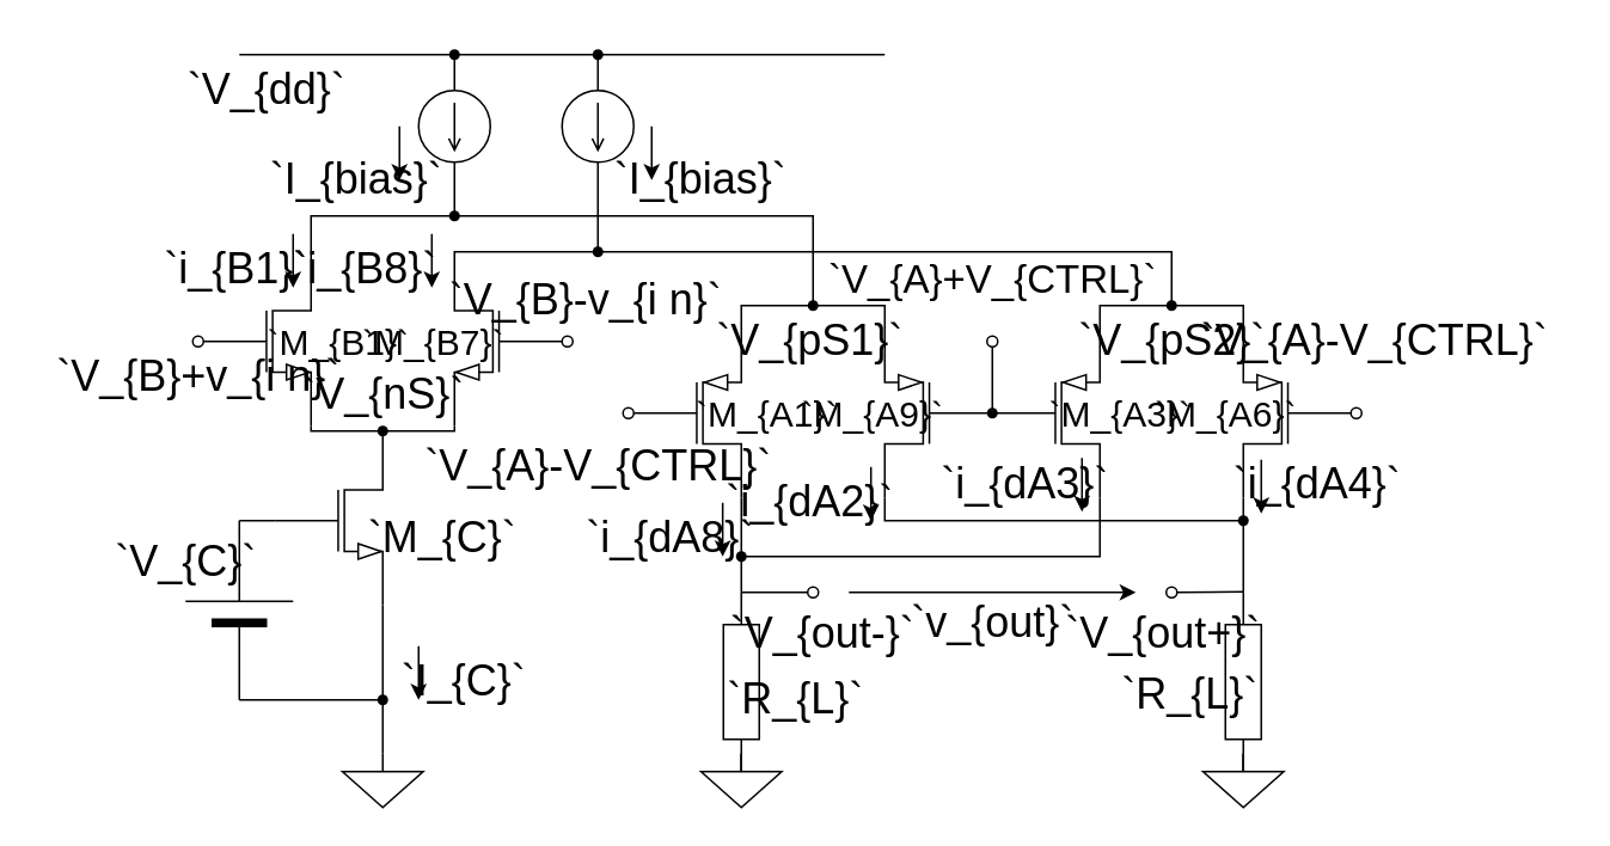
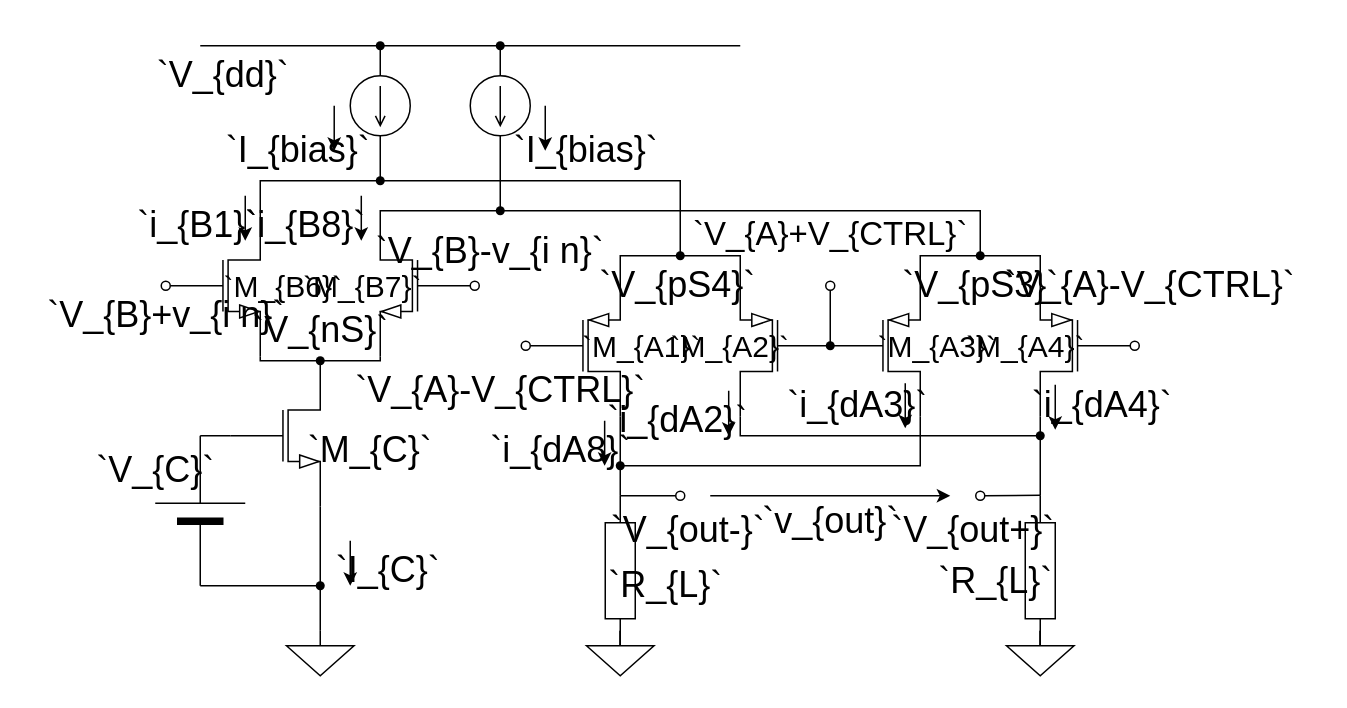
- <mxCell id="71" value="&lt;span style=&quot;font-size: 20px;&quot;&gt;`M_{B1}`&lt;/span&gt;" style="text;html=1;align=center;verticalAlign=middle;resizable=0;points=[];autosize=1;strokeColor=none;fillColor=none;fontSize=20;fontFamily=Helvetica;fontColor=default;" parent="1" vertex="1"><mxGeometry x="138" y="170" width="100" height="40" as="geometry" /></mxCell>
+ <mxCell id="71" value="&lt;span style=&quot;font-size: 20px;&quot;&gt;`M_{B6}`&lt;/span&gt;" style="text;html=1;align=center;verticalAlign=middle;resizable=0;points=[];autosize=1;strokeColor=none;fillColor=none;fontSize=20;fontFamily=Helvetica;fontColor=default;" parent="1" vertex="1"><mxGeometry x="138" y="170" width="100" height="40" as="geometry" /></mxCell>
- <mxCell id="91" value="&lt;span style=&quot;font-size: 24px;&quot;&gt;`V_{pS1}`&lt;/span&gt;" style="text;html=1;align=center;verticalAlign=middle;resizable=0;points=[];autosize=1;strokeColor=none;fillColor=none;fontSize=11;fontFamily=Helvetica;fontColor=default;" parent="1" vertex="1"><mxGeometry x="385.5" y="170" width="130" height="40" as="geometry" /></mxCell>
+ <mxCell id="91" value="&lt;span style=&quot;font-size: 24px;&quot;&gt;`V_{pS4}`&lt;/span&gt;" style="text;html=1;align=center;verticalAlign=middle;resizable=0;points=[];autosize=1;strokeColor=none;fillColor=none;fontSize=11;fontFamily=Helvetica;fontColor=default;" parent="1" vertex="1"><mxGeometry x="385.5" y="170" width="130" height="40" as="geometry" /></mxCell>
- <mxCell id="92" value="&lt;span style=&quot;font-size: 24px;&quot;&gt;`V_{pS2}`&lt;/span&gt;" style="text;html=1;align=center;verticalAlign=middle;resizable=0;points=[];autosize=1;strokeColor=none;fillColor=none;fontSize=11;fontFamily=Helvetica;fontColor=default;" parent="1" vertex="1"><mxGeometry x="588" y="170" width="130" height="40" as="geometry" /></mxCell>
+ <mxCell id="92" value="&lt;span style=&quot;font-size: 24px;&quot;&gt;`V_{pS3}`&lt;/span&gt;" style="text;html=1;align=center;verticalAlign=middle;resizable=0;points=[];autosize=1;strokeColor=none;fillColor=none;fontSize=11;fontFamily=Helvetica;fontColor=default;" parent="1" vertex="1"><mxGeometry x="588" y="170" width="130" height="40" as="geometry" /></mxCell>
- <mxCell id="74" value="&lt;span style=&quot;font-size: 20px;&quot;&gt;`M_{A9}`&lt;/span&gt;" style="text;html=1;align=center;verticalAlign=middle;resizable=0;points=[];autosize=1;strokeColor=none;fillColor=none;fontSize=20;fontFamily=Helvetica;fontColor=default;" parent="1" vertex="1"><mxGeometry x="435.5" y="210" width="100" height="40" as="geometry" /></mxCell>
+ <mxCell id="74" value="&lt;span style=&quot;font-size: 20px;&quot;&gt;`M_{A2}`&lt;/span&gt;" style="text;html=1;align=center;verticalAlign=middle;resizable=0;points=[];autosize=1;strokeColor=none;fillColor=none;fontSize=20;fontFamily=Helvetica;fontColor=default;" parent="1" vertex="1"><mxGeometry x="435.5" y="210" width="100" height="40" as="geometry" /></mxCell>
- <mxCell id="75" value="&lt;span style=&quot;font-size: 20px;&quot;&gt;`M_{A6}`&lt;/span&gt;" style="text;html=1;align=center;verticalAlign=middle;resizable=0;points=[];autosize=1;strokeColor=none;fillColor=none;fontSize=20;fontFamily=Helvetica;fontColor=default;" parent="1" vertex="1"><mxGeometry x="632.5" y="210" width="100" height="40" as="geometry" /></mxCell>
+ <mxCell id="75" value="&lt;span style=&quot;font-size: 20px;&quot;&gt;`M_{A4}`&lt;/span&gt;" style="text;html=1;align=center;verticalAlign=middle;resizable=0;points=[];autosize=1;strokeColor=none;fillColor=none;fontSize=20;fontFamily=Helvetica;fontColor=default;" parent="1" vertex="1"><mxGeometry x="632.5" y="210" width="100" height="40" as="geometry" /></mxCell>
